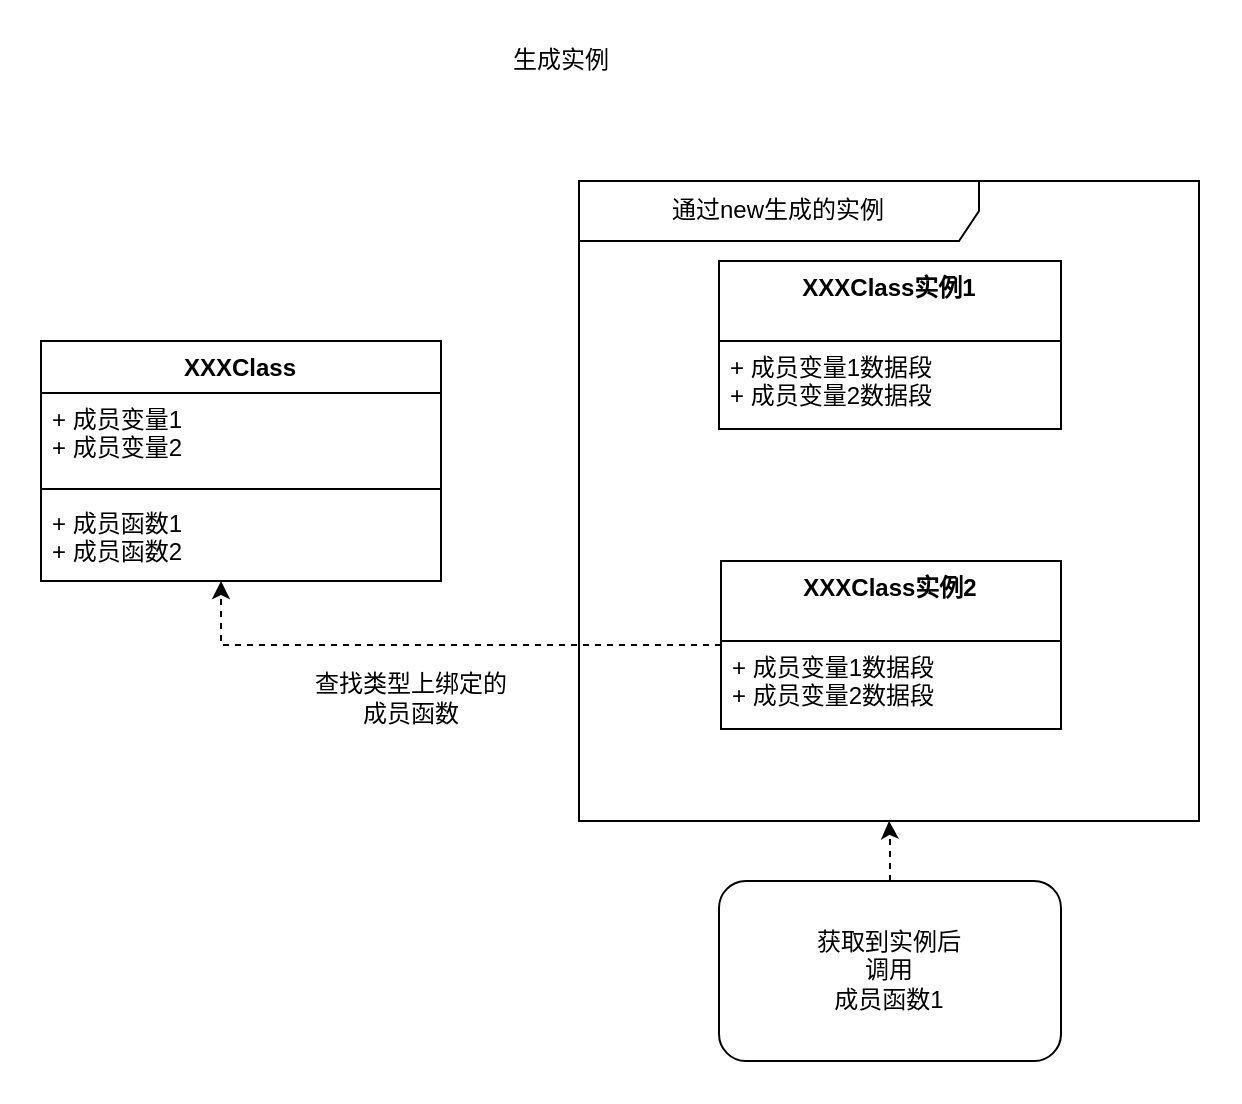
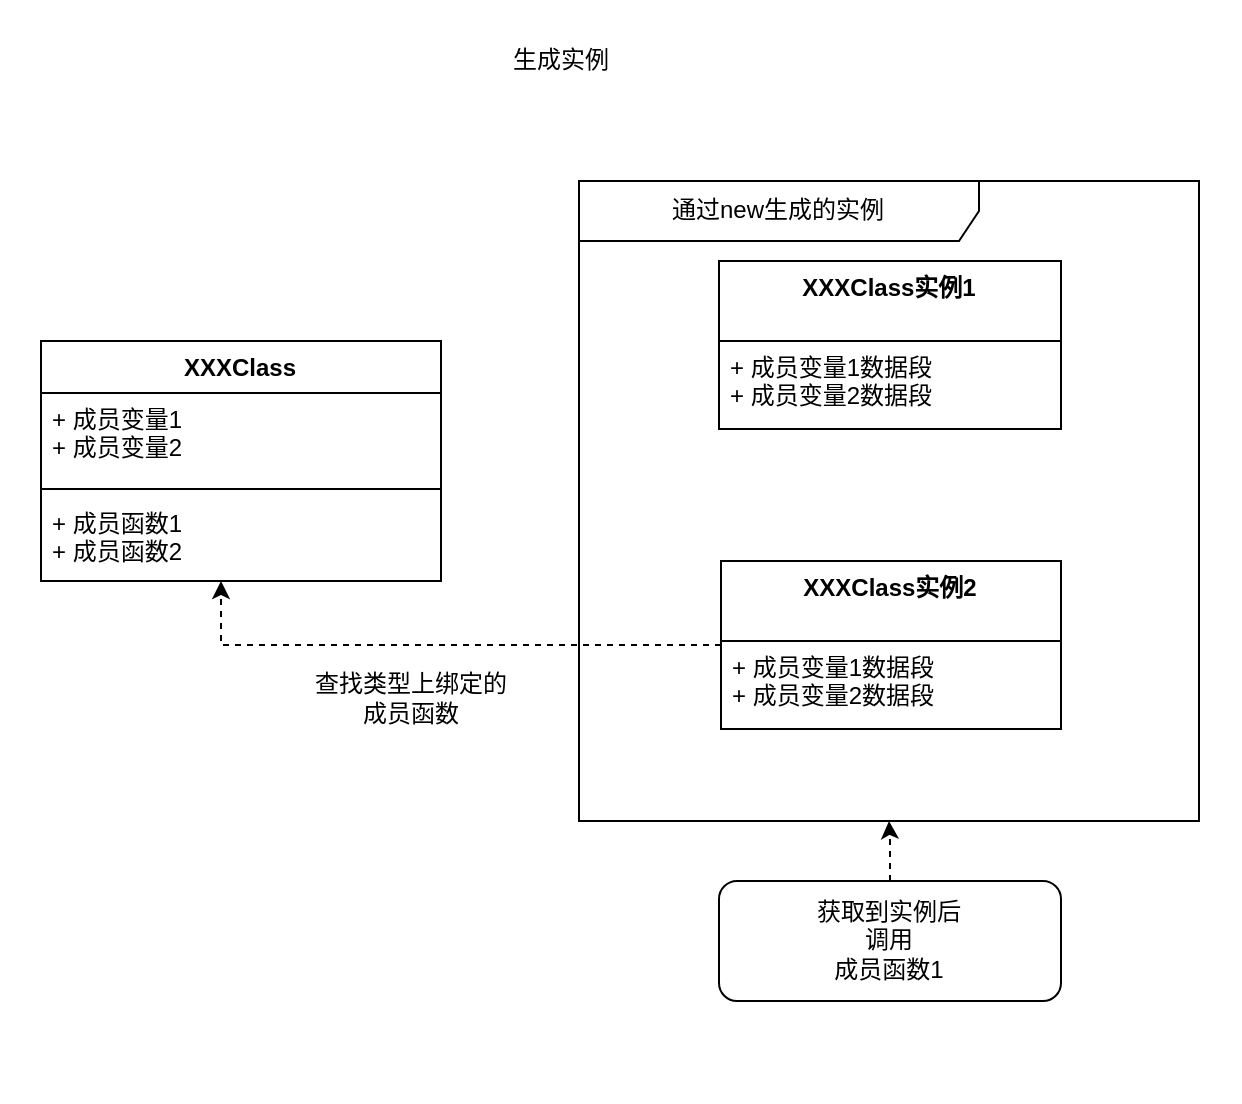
- <mxCell id="14" value="获取到实例后&lt;br&gt;调用&lt;br&gt;成员函数1" style="rounded=1;whiteSpace=wrap;html=1;" vertex="1" parent="1"><mxGeometry x="359" y="440" width="171" height="90" as="geometry" /></mxCell>
+ <mxCell id="14" value="获取到实例后&lt;br&gt;调用&lt;br&gt;成员函数1" style="rounded=1;whiteSpace=wrap;html=1;" vertex="1" parent="1"><mxGeometry x="359" y="440" width="171" height="60" as="geometry" /></mxCell>
